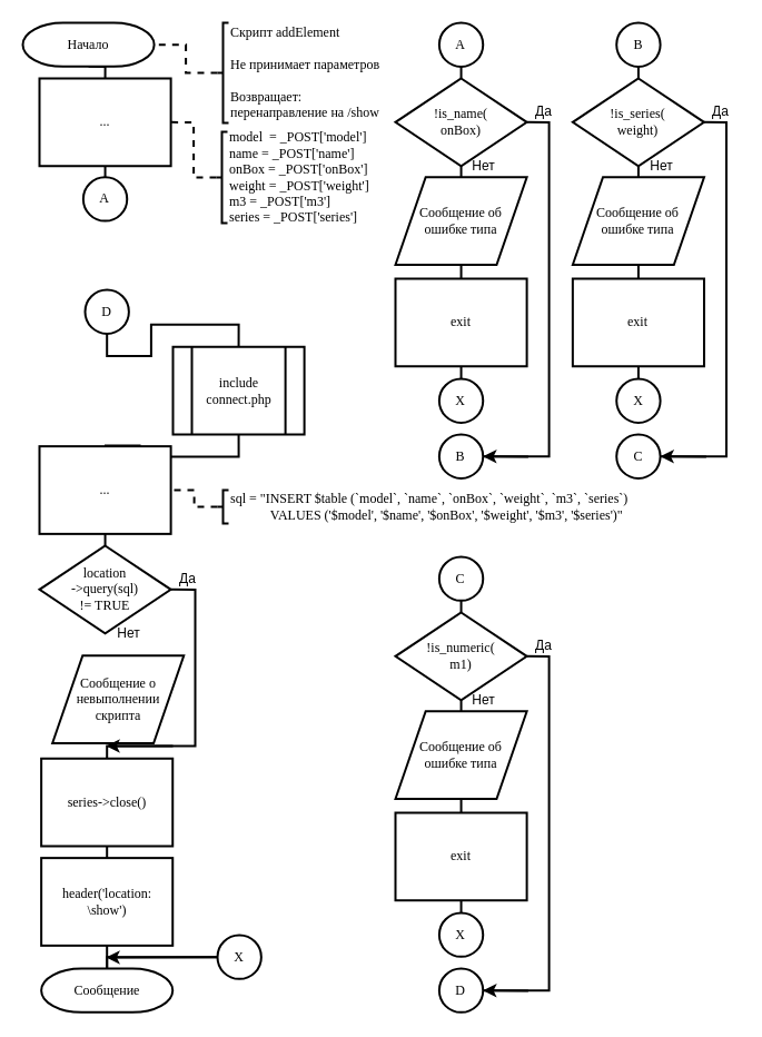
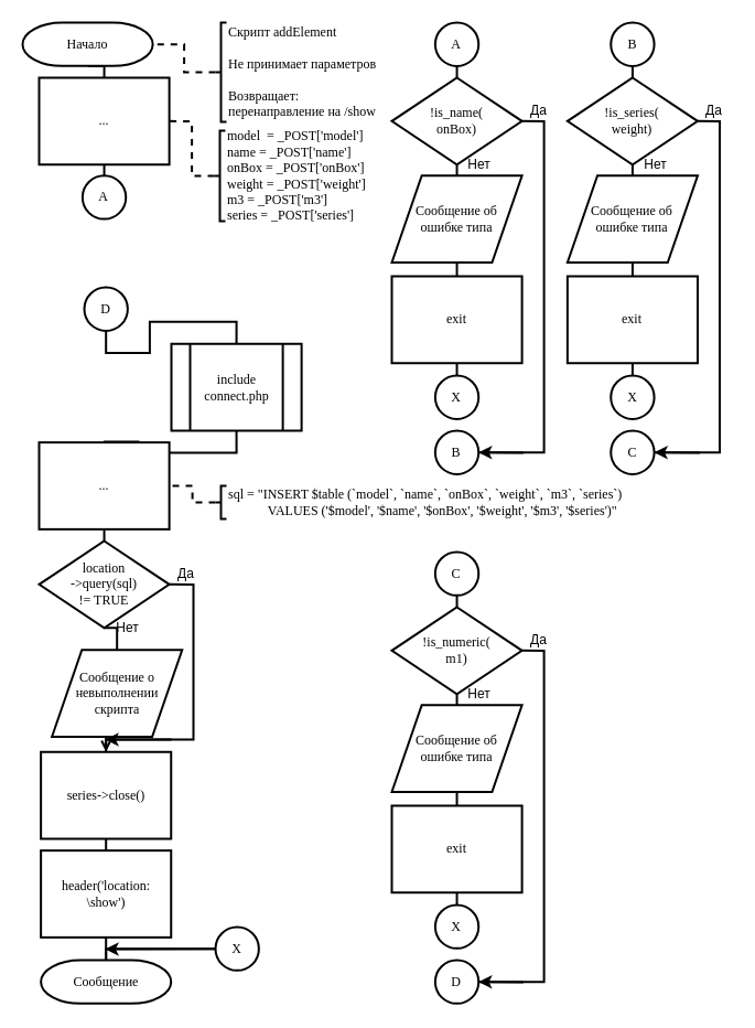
+ <mxCell id="46" style="edgeStyle=orthogonalEdgeStyle;rounded=0;orthogonalLoop=1;jettySize=auto;html=1;exitX=0.5;exitY=1;exitDx=0;exitDy=0;exitPerimeter=0;entryX=0.5;entryY=0;entryDx=0;entryDy=0;endArrow=none;endFill=0;strokeWidth=2;" parent="1" source="48" target="50" edge="1"><mxGeometry relative="1" as="geometry" /></mxCell>
+ <mxCell id="49" style="edgeStyle=orthogonalEdgeStyle;rounded=0;orthogonalLoop=1;jettySize=auto;html=1;exitX=0.5;exitY=1;exitDx=0;exitDy=0;entryX=0.5;entryY=0;entryDx=0;entryDy=0;endArrow=none;endFill=0;strokeWidth=2;" parent="1" source="50" target="52" edge="1"><mxGeometry relative="1" as="geometry" /></mxCell>
- <mxCell id="47" style="edgeStyle=orthogonalEdgeStyle;rounded=0;orthogonalLoop=1;jettySize=auto;html=1;exitX=1;exitY=0.5;exitDx=0;exitDy=0;exitPerimeter=0;entryX=0.5;entryY=0;entryDx=0;entryDy=0;endArrow=none;endFill=0;strokeWidth=2;" parent="1" source="48" target="52" edge="1"><mxGeometry relative="1" as="geometry"><Array as="points"><mxPoint x="175" y="529" /><mxPoint x="175" y="670" /><mxPoint x="96" y="670" /></Array></mxGeometry></mxCell>
+ <mxCell id="47" style="edgeStyle=orthogonalEdgeStyle;rounded=0;orthogonalLoop=1;jettySize=auto;html=1;exitX=1;exitY=0.5;exitDx=0;exitDy=0;exitPerimeter=0;entryX=0.5;entryY=0;entryDx=0;entryDy=0;endArrow=open;endFill=0;strokeWidth=2;" parent="1" source="48" target="52" edge="1"><mxGeometry relative="1" as="geometry"><Array as="points"><mxPoint x="175" y="529" /><mxPoint x="175" y="670" /><mxPoint x="96" y="670" /></Array></mxGeometry></mxCell>
